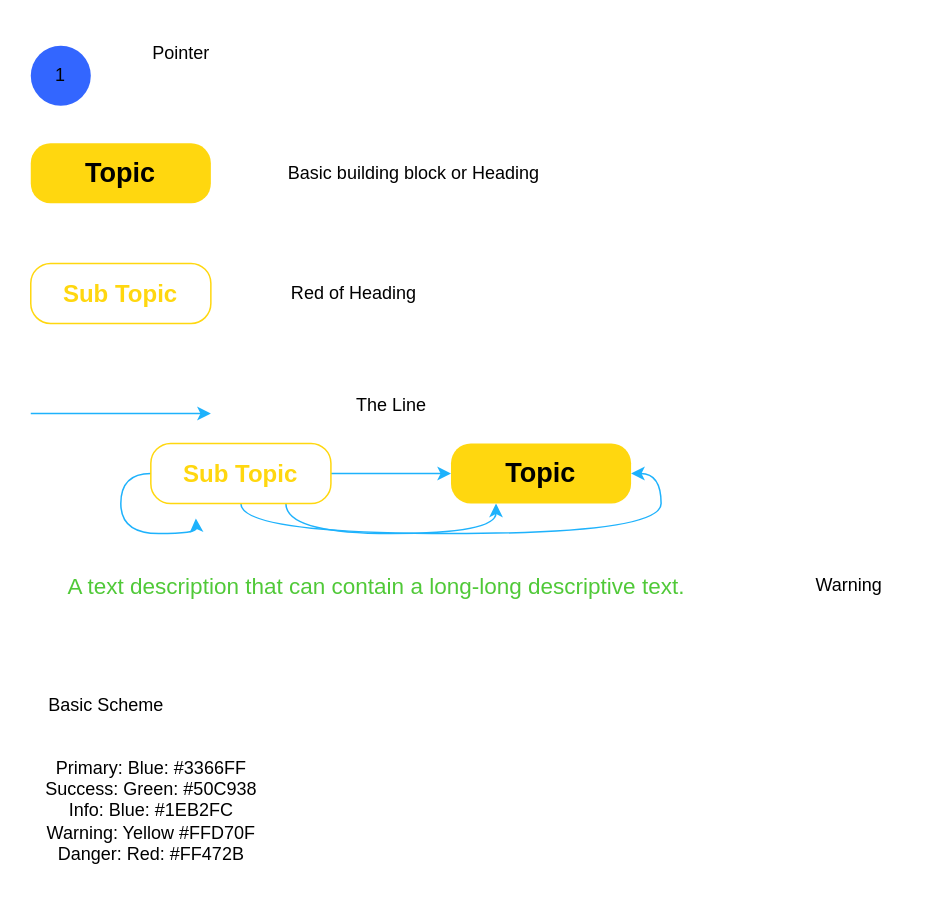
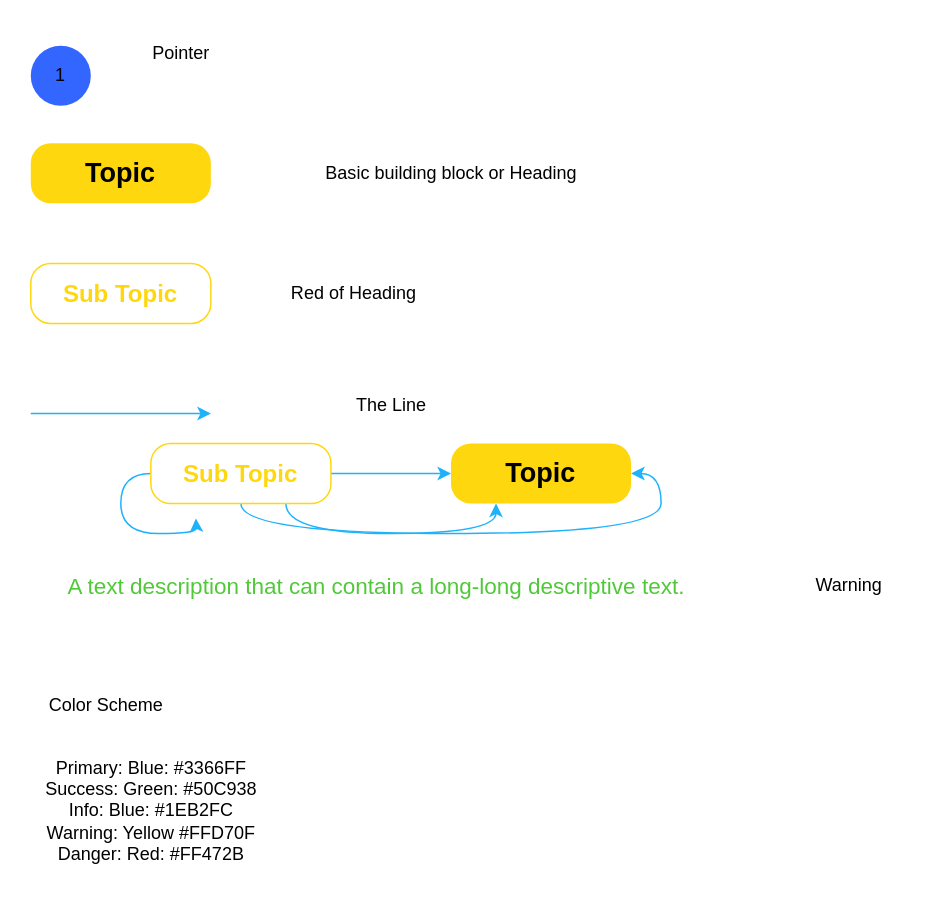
- <mxCell id="5" value="Basic building block or Heading" style="text;html=1;align=center;verticalAlign=middle;resizable=0;points=[];autosize=1;strokeColor=none;fillColor=none;" vertex="1" parent="1"><mxGeometry x="180" y="100" width="190" height="30" as="geometry" /></mxCell>
+ <mxCell id="5" value="Basic building block or Heading" style="text;html=1;align=center;verticalAlign=middle;resizable=0;points=[];autosize=1;strokeColor=none;fillColor=none;" vertex="1" parent="1"><mxGeometry x="205" y="100" width="190" height="30" as="geometry" /></mxCell>
- <mxCell id="18" value="Basic Scheme" style="text;html=1;align=center;verticalAlign=middle;resizable=0;points=[];autosize=1;strokeColor=none;fillColor=none;" vertex="1" parent="1"><mxGeometry x="20" y="455" width="100" height="30" as="geometry" /></mxCell>
+ <mxCell id="18" value="Color Scheme" style="text;html=1;align=center;verticalAlign=middle;resizable=0;points=[];autosize=1;strokeColor=none;fillColor=none;" vertex="1" parent="1"><mxGeometry x="20" y="455" width="100" height="30" as="geometry" /></mxCell>
